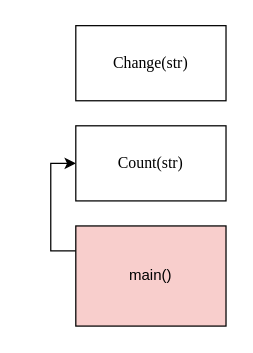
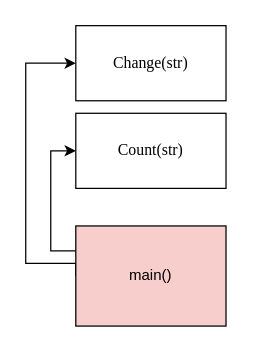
- <mxCell id="5" value="&lt;font face=&quot;Cascadia Mono&quot;&gt;&lt;span style=&quot;font-size: 12.667px;&quot;&gt;Count(str)&lt;/span&gt;&lt;/font&gt;" style="rounded=0;whiteSpace=wrap;html=1;" vertex="1" parent="1"><mxGeometry x="60" y="100" width="120" height="60" as="geometry" /></mxCell>
+ <mxCell id="5" value="&lt;font face=&quot;Cascadia Mono&quot;&gt;&lt;span style=&quot;font-size: 12.667px;&quot;&gt;Count(str)&lt;/span&gt;&lt;/font&gt;" style="rounded=0;whiteSpace=wrap;html=1;" vertex="1" parent="1"><mxGeometry x="60" y="90" width="120" height="60" as="geometry" /></mxCell>
+ <mxCell id="3" style="edgeStyle=orthogonalEdgeStyle;rounded=0;orthogonalLoop=1;jettySize=auto;html=1;entryX=0;entryY=0.5;entryDx=0;entryDy=0;endArrow=classic;endFill=1;exitX=0;exitY=0.5;exitDx=0;exitDy=0;" edge="1" parent="1" source="4" target="6"><mxGeometry relative="1" as="geometry"><Array as="points"><mxPoint x="20" y="210" /><mxPoint x="20" y="50" /></Array></mxGeometry></mxCell>
